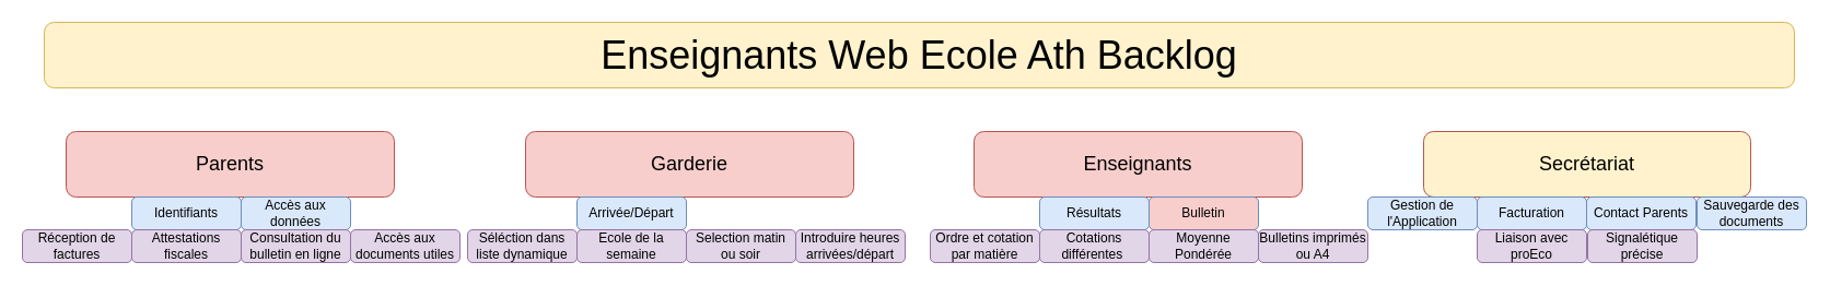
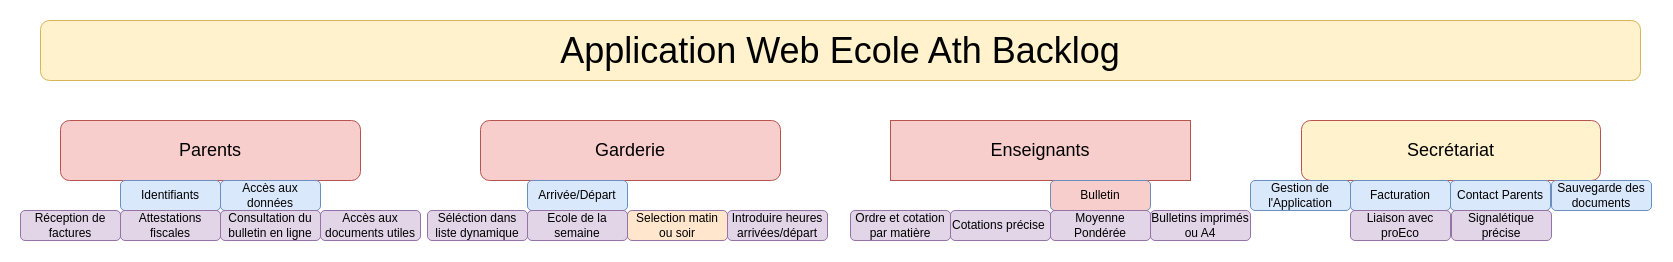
- <mxCell id="2" value="&lt;font style=&quot;font-size: 36px&quot;&gt;Enseignants Web Ecole Ath Backlog&lt;/font&gt;" style="rounded=1;whiteSpace=wrap;html=1;fillColor=#fff2cc;strokeColor=#d6b656;" parent="1" vertex="1"><mxGeometry x="40" y="20" width="1600" height="60" as="geometry" /></mxCell>
+ <mxCell id="2" value="&lt;font style=&quot;font-size: 36px&quot;&gt;Application Web Ecole Ath Backlog&lt;/font&gt;" style="rounded=1;whiteSpace=wrap;html=1;fillColor=#fff2cc;strokeColor=#d6b656;" parent="1" vertex="1"><mxGeometry x="40" y="20" width="1600" height="60" as="geometry" /></mxCell>
- <mxCell id="4" value="&lt;font style=&quot;font-size: 18px&quot;&gt;Enseignants&lt;/font&gt;" style="rounded=1;whiteSpace=wrap;html=1;fillColor=#f8cecc;strokeColor=#b85450;" parent="1" vertex="1"><mxGeometry x="890" y="120" width="300" height="60" as="geometry" /></mxCell>
+ <mxCell id="4" value="&lt;font style=&quot;font-size: 18px&quot;&gt;Enseignants&lt;/font&gt;" style="whiteSpace=wrap;html=1;fillColor=#f8cecc;strokeColor=#b85450;rounded=0;" parent="1" vertex="1"><mxGeometry x="890" y="120" width="300" height="60" as="geometry" /></mxCell>
- <mxCell id="7" value="Résultats" style="rounded=1;whiteSpace=wrap;html=1;fillColor=#dae8fc;strokeColor=#6c8ebf;" parent="1" vertex="1"><mxGeometry x="950" y="180" width="100" height="30" as="geometry" /></mxCell>
- <mxCell id="18" value="Selection matin ou soir" style="rounded=1;whiteSpace=wrap;html=1;fillColor=#e1d5e7;strokeColor=#9673a6;" parent="1" vertex="1"><mxGeometry x="627" y="210" width="100" height="30" as="geometry" /></mxCell>
+ <mxCell id="18" value="Selection matin ou soir" style="rounded=1;whiteSpace=wrap;html=1;fillColor=#ffe6cc;strokeColor=#9673a6;" parent="1" vertex="1"><mxGeometry x="627" y="210" width="100" height="30" as="geometry" /></mxCell>
- <mxCell id="13" value="Cotations différentes&amp;nbsp;" style="rounded=1;whiteSpace=wrap;html=1;fillColor=#e1d5e7;strokeColor=#9673a6;" parent="1" vertex="1"><mxGeometry x="950" y="210" width="100" height="30" as="geometry" /></mxCell>
+ <mxCell id="13" value="Cotations précise&amp;nbsp;" style="rounded=1;whiteSpace=wrap;html=1;fillColor=#e1d5e7;strokeColor=#9673a6;" parent="1" vertex="1"><mxGeometry x="950" y="210" width="100" height="30" as="geometry" /></mxCell>
